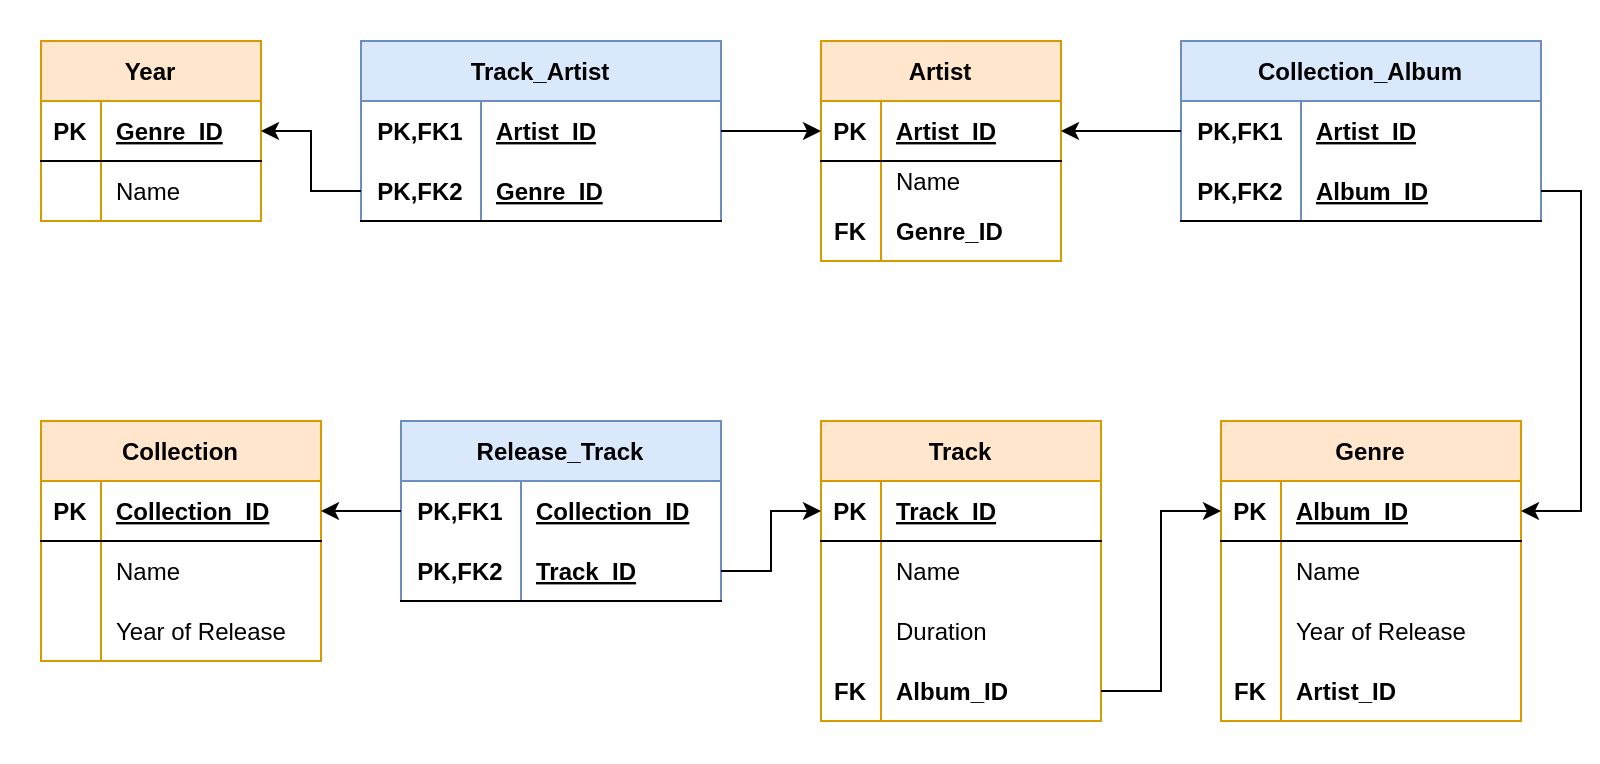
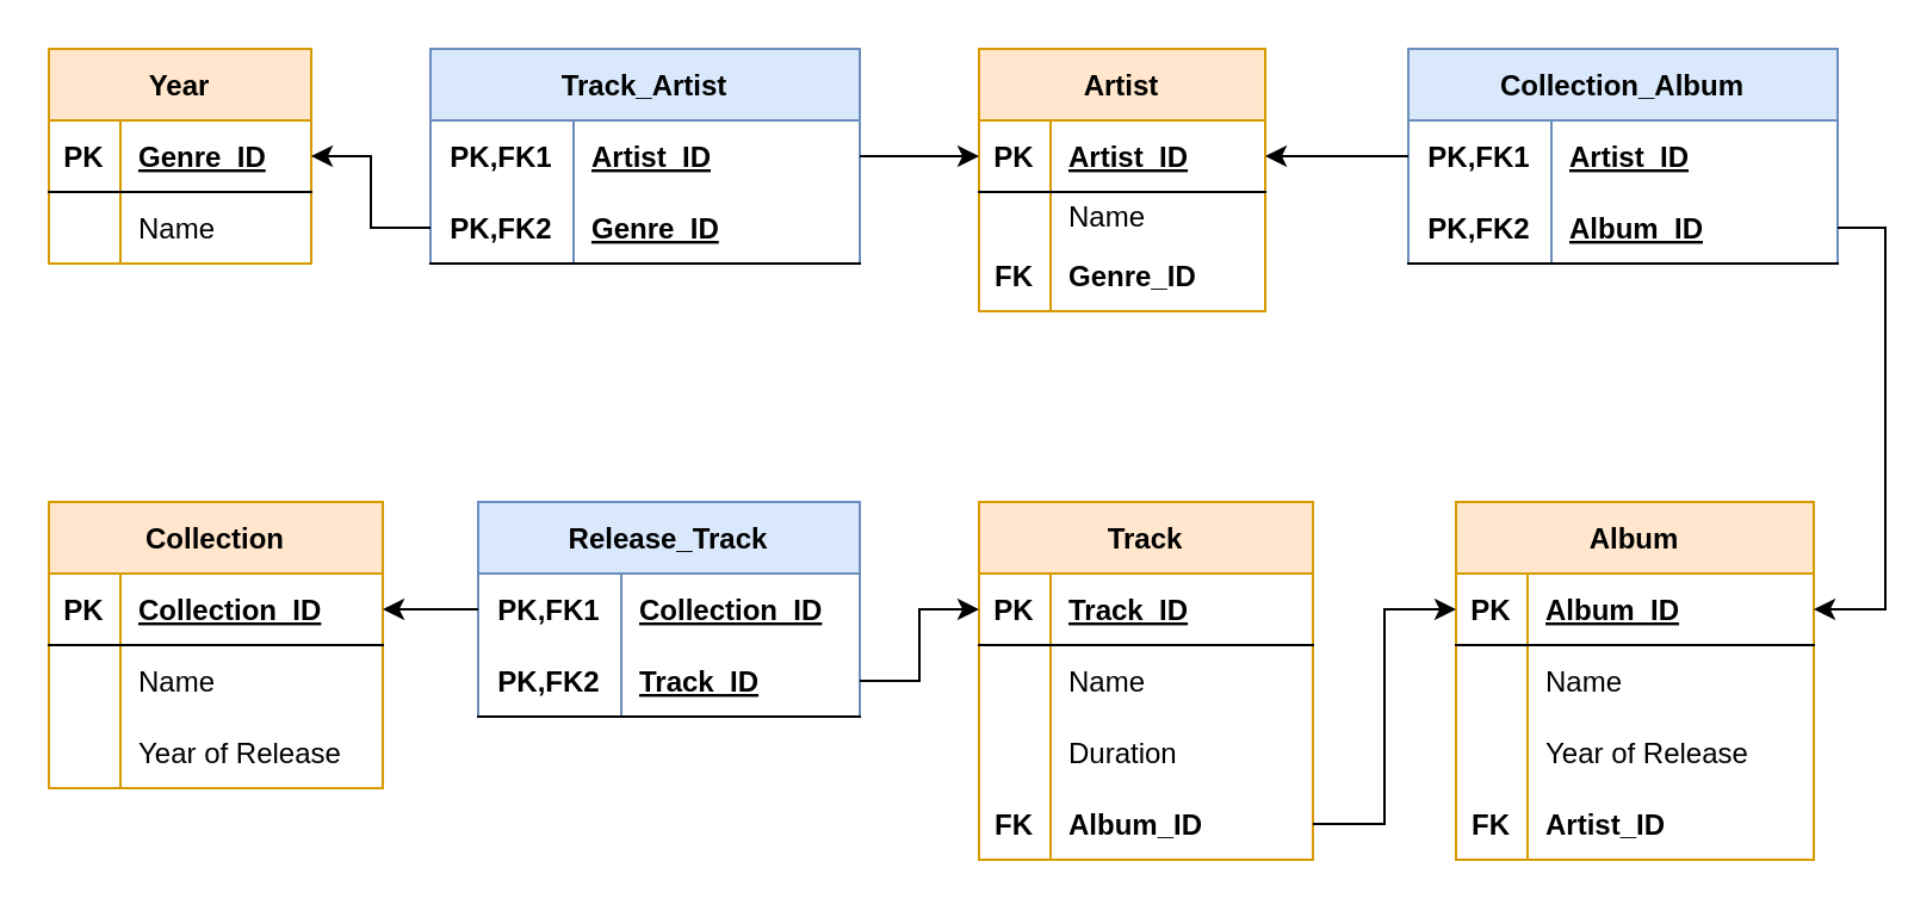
- <mxCell id="19" value="Genre" style="shape=table;startSize=30;container=1;collapsible=1;childLayout=tableLayout;fixedRows=1;rowLines=0;fontStyle=1;align=center;resizeLast=1;fillColor=#ffe6cc;strokeColor=#d79b00;" parent="1" vertex="1"><mxGeometry x="610" y="210" width="150" height="150" as="geometry" /></mxCell>
+ <mxCell id="19" value="Album" style="shape=table;startSize=30;container=1;collapsible=1;childLayout=tableLayout;fixedRows=1;rowLines=0;fontStyle=1;align=center;resizeLast=1;fillColor=#ffe6cc;strokeColor=#d79b00;" parent="1" vertex="1"><mxGeometry x="610" y="210" width="150" height="150" as="geometry" /></mxCell>
